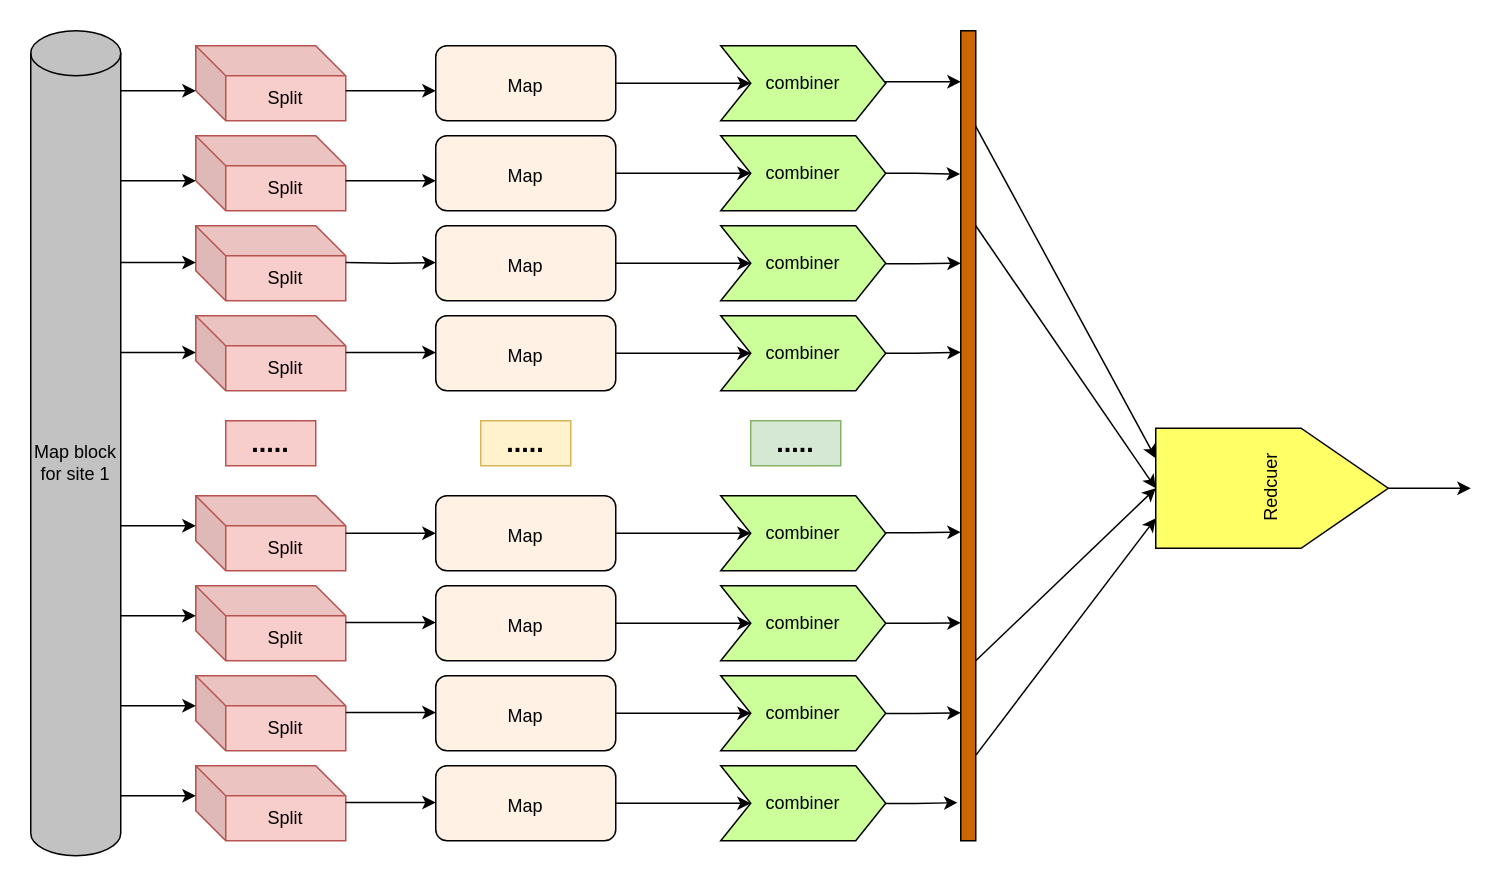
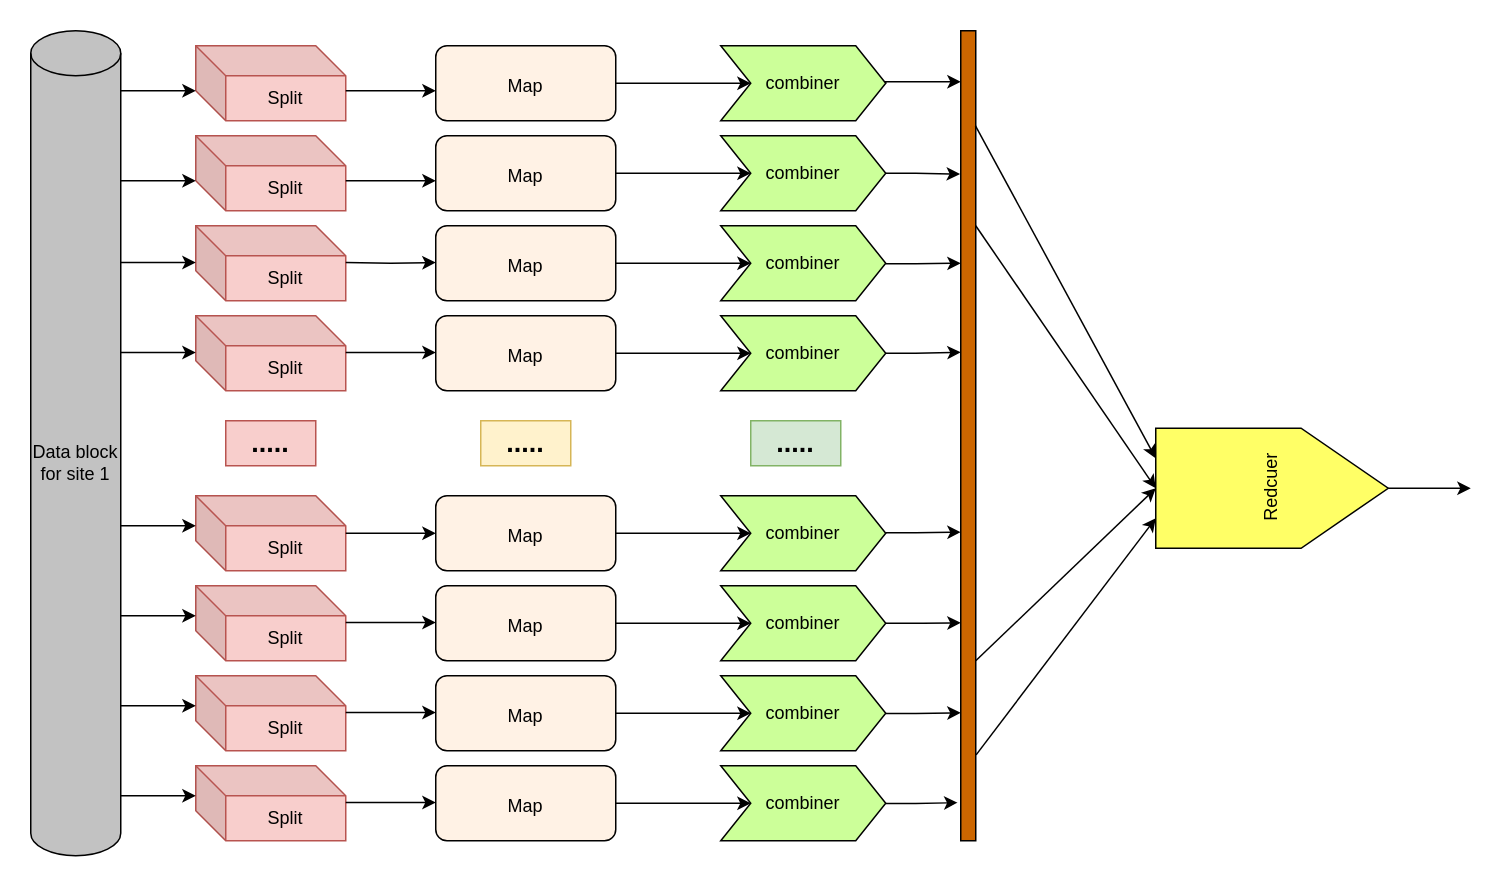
- <mxCell id="2" value="Map block for site 1" style="shape=cylinder3;whiteSpace=wrap;html=1;boundedLbl=1;backgroundOutline=1;size=15;fillColor=#C2C2C2;" vertex="1" parent="1"><mxGeometry x="20" y="20" width="60" height="550" as="geometry" /></mxCell>
+ <mxCell id="2" value="Data block for site 1" style="shape=cylinder3;whiteSpace=wrap;html=1;boundedLbl=1;backgroundOutline=1;size=15;fillColor=#C2C2C2;" vertex="1" parent="1"><mxGeometry x="20" y="20" width="60" height="550" as="geometry" /></mxCell>
